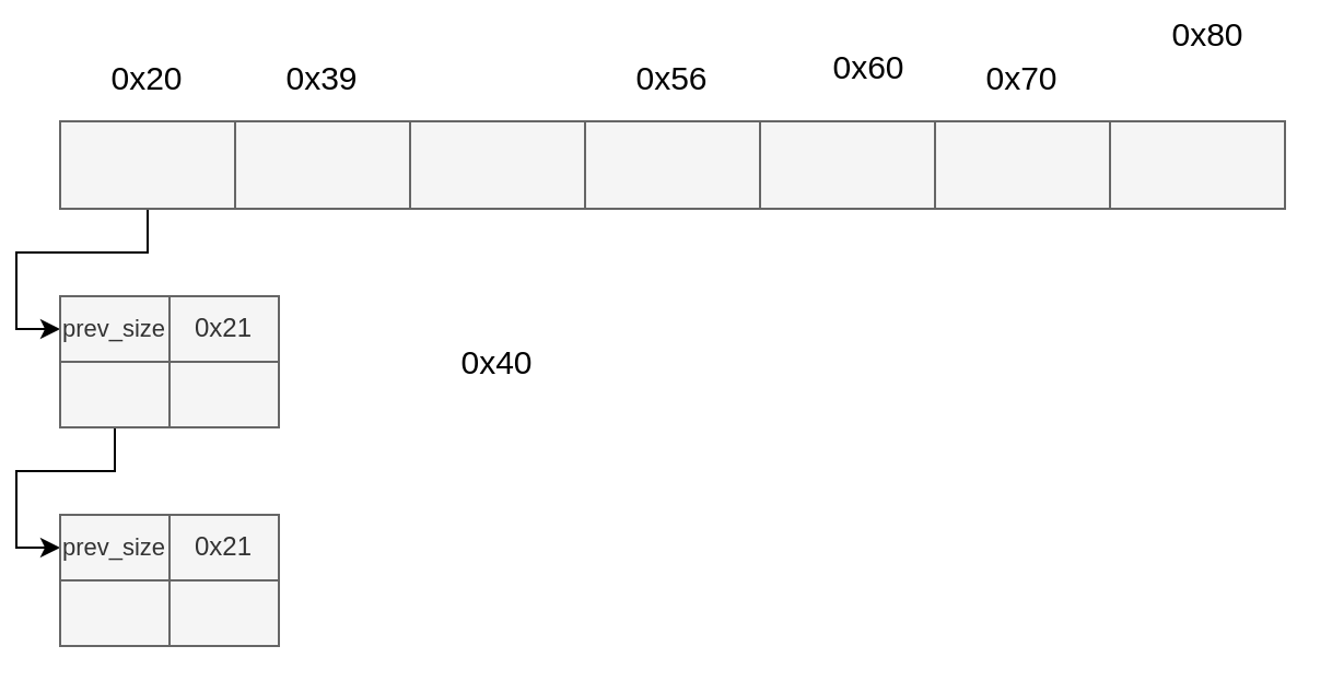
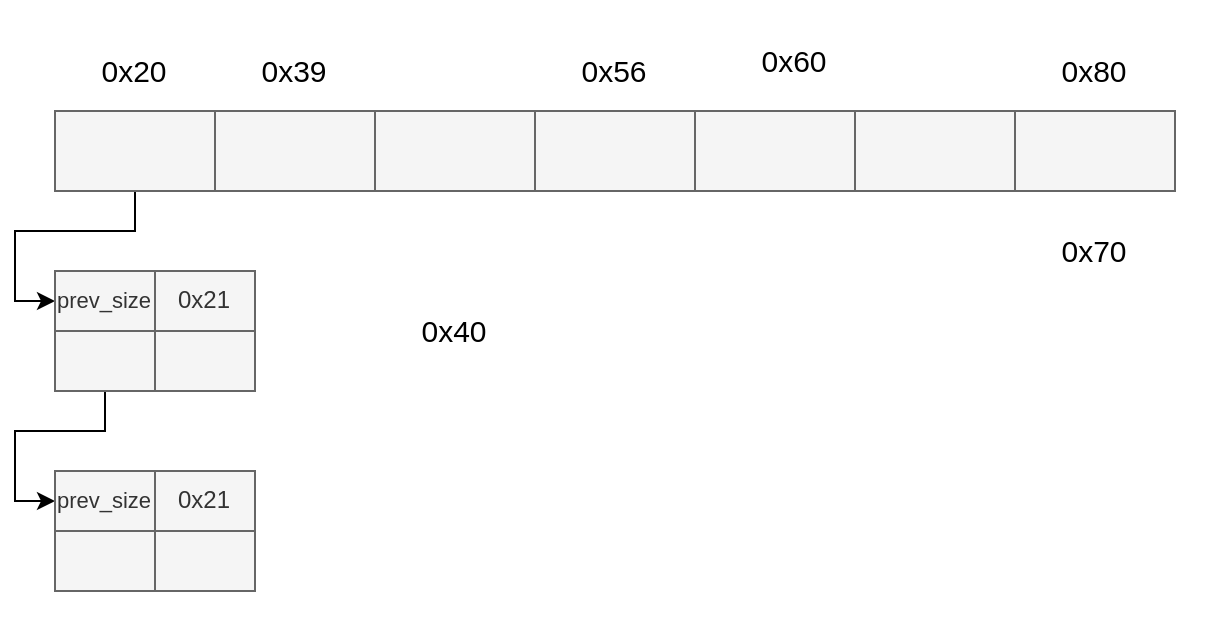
- <mxCell id="16" value="&lt;font style=&quot;font-size: 15px&quot;&gt;0x80&lt;/font&gt;" style="text;html=1;strokeColor=none;fillColor=none;align=center;verticalAlign=middle;whiteSpace=wrap;rounded=0;" parent="1" vertex="1"><mxGeometry x="525" y="5" width="40" height="20" as="geometry" /></mxCell>
+ <mxCell id="16" value="&lt;font style=&quot;font-size: 15px&quot;&gt;0x80&lt;/font&gt;" style="text;html=1;strokeColor=none;fillColor=none;align=center;verticalAlign=middle;whiteSpace=wrap;rounded=0;" parent="1" vertex="1"><mxGeometry x="520" y="25" width="40" height="20" as="geometry" /></mxCell>
- <mxCell id="15" value="&lt;font style=&quot;font-size: 15px&quot;&gt;0x70&lt;/font&gt;" style="text;html=1;strokeColor=none;fillColor=none;align=center;verticalAlign=middle;whiteSpace=wrap;rounded=0;" parent="1" vertex="1"><mxGeometry x="440" y="25" width="40" height="20" as="geometry" /></mxCell>
+ <mxCell id="15" value="&lt;font style=&quot;font-size: 15px&quot;&gt;0x70&lt;/font&gt;" style="text;html=1;strokeColor=none;fillColor=none;align=center;verticalAlign=middle;whiteSpace=wrap;rounded=0;" parent="1" vertex="1"><mxGeometry x="520" y="115" width="40" height="20" as="geometry" /></mxCell>
